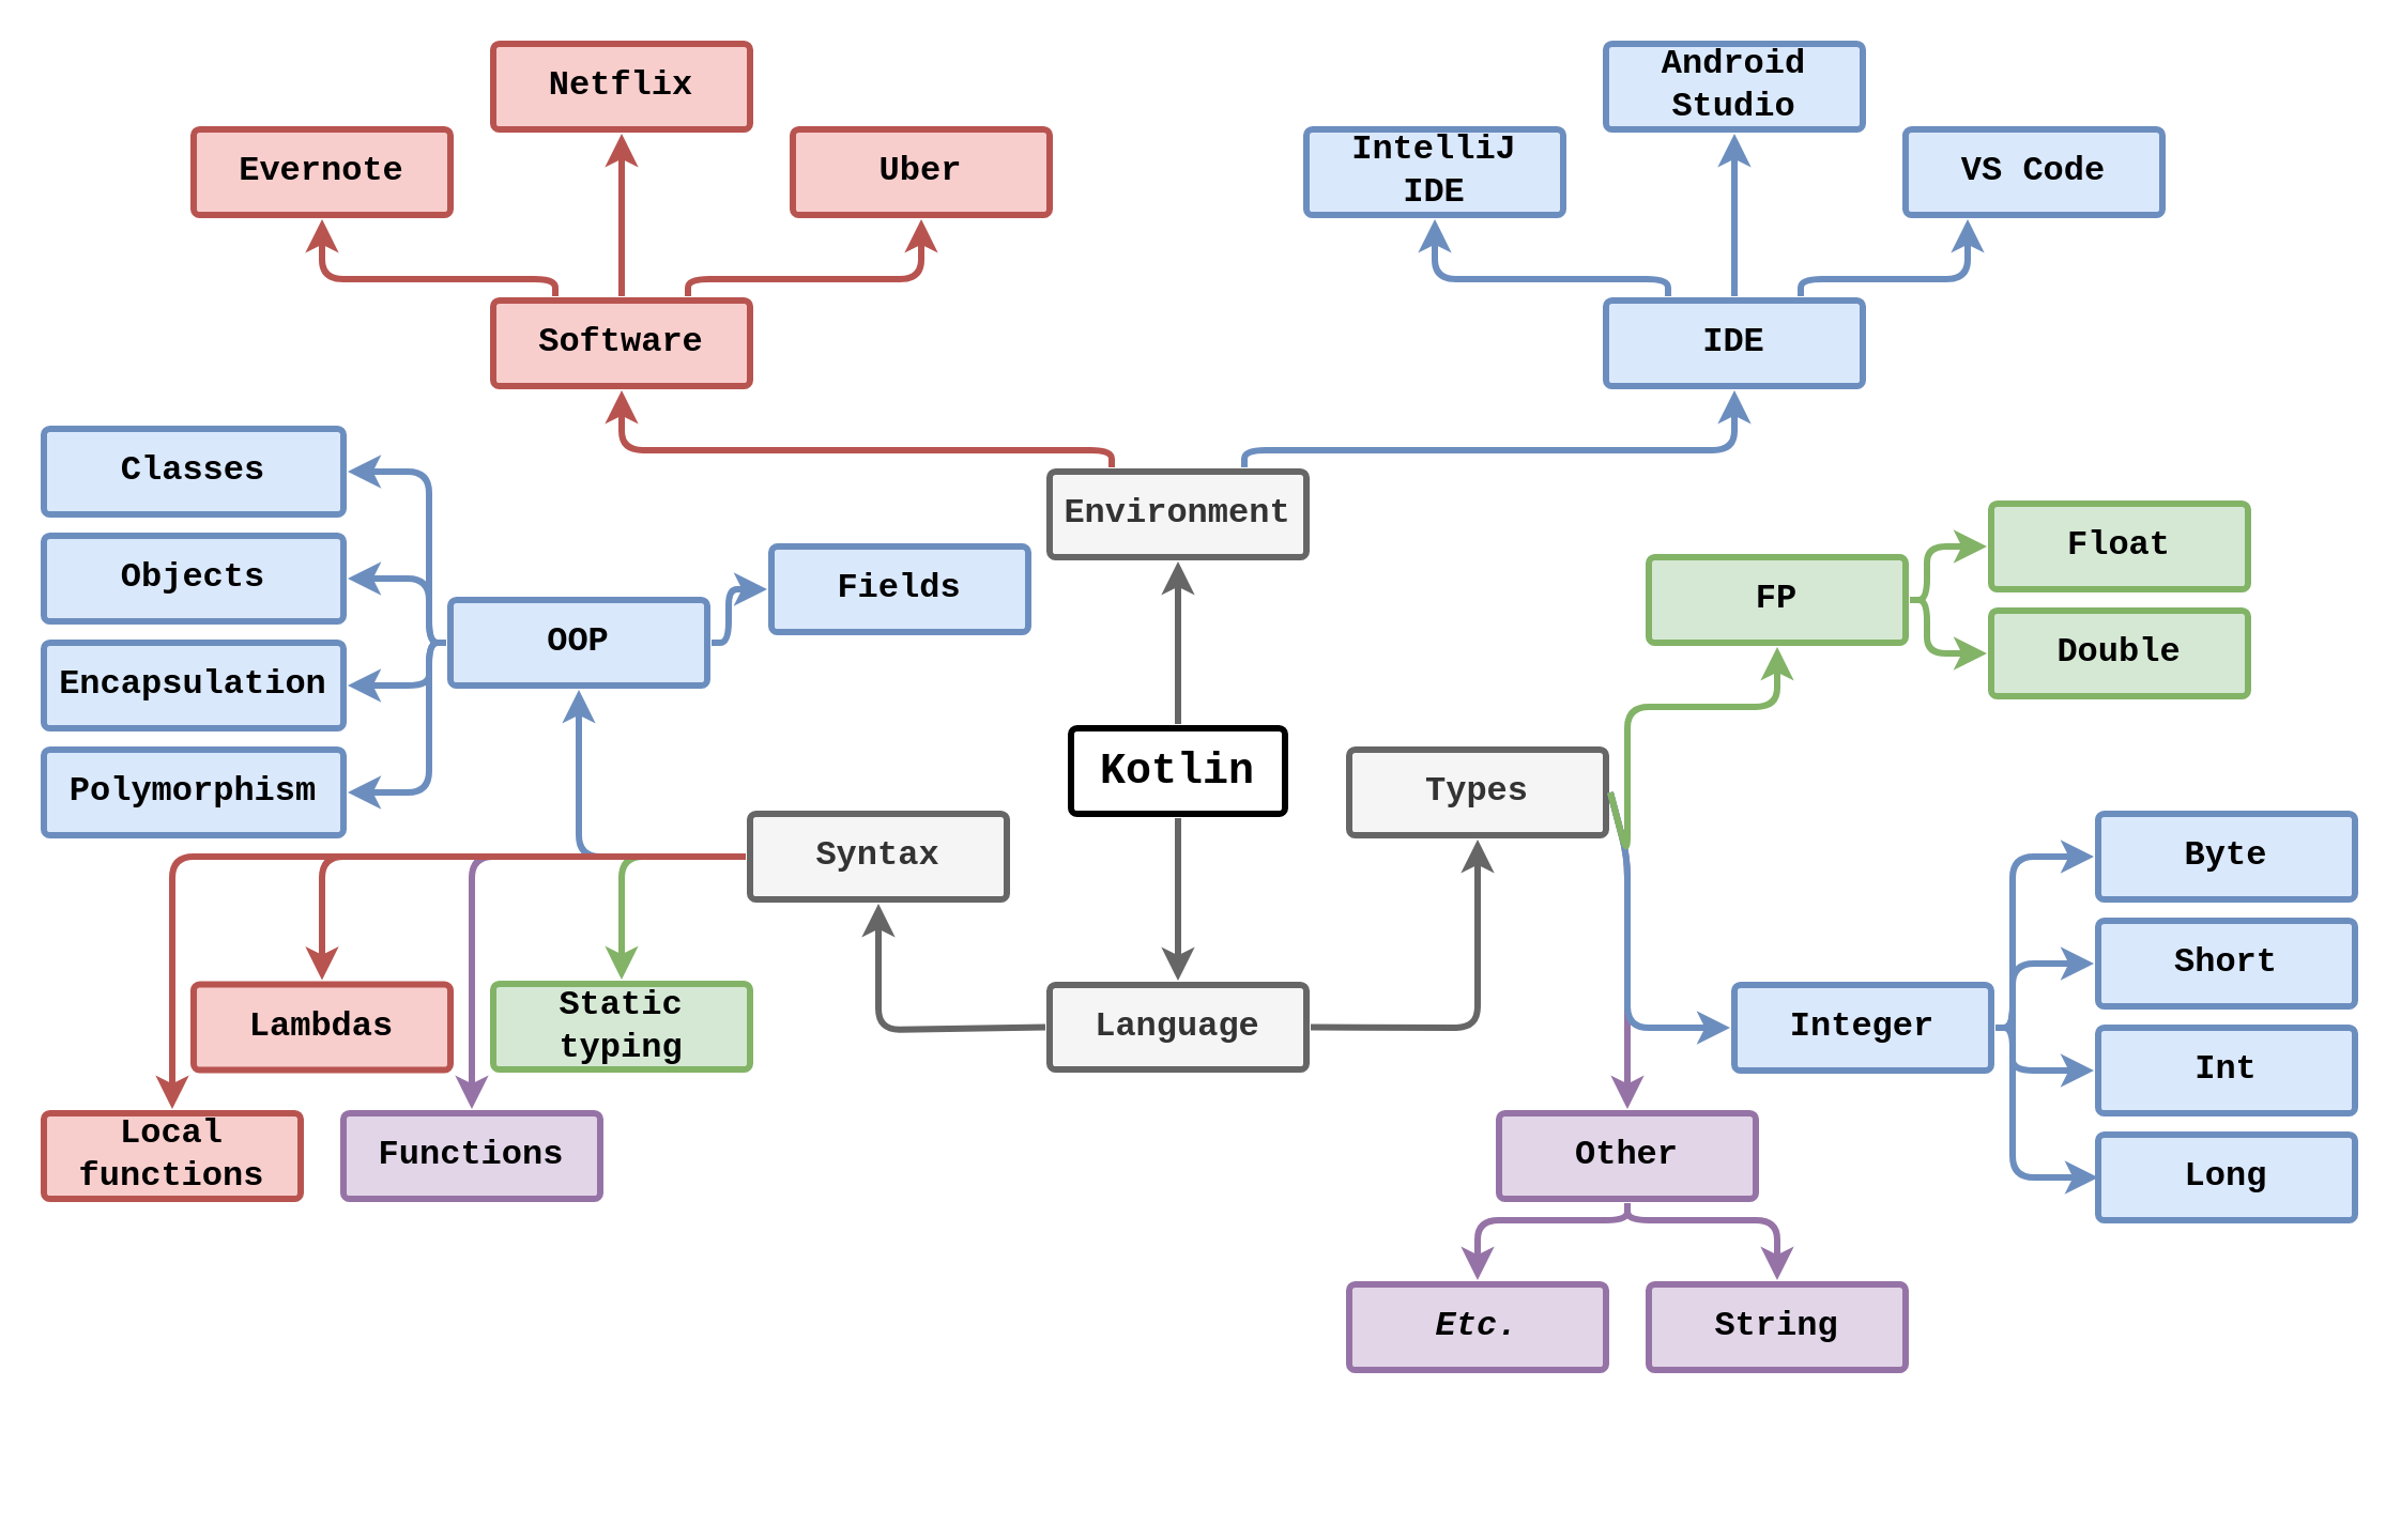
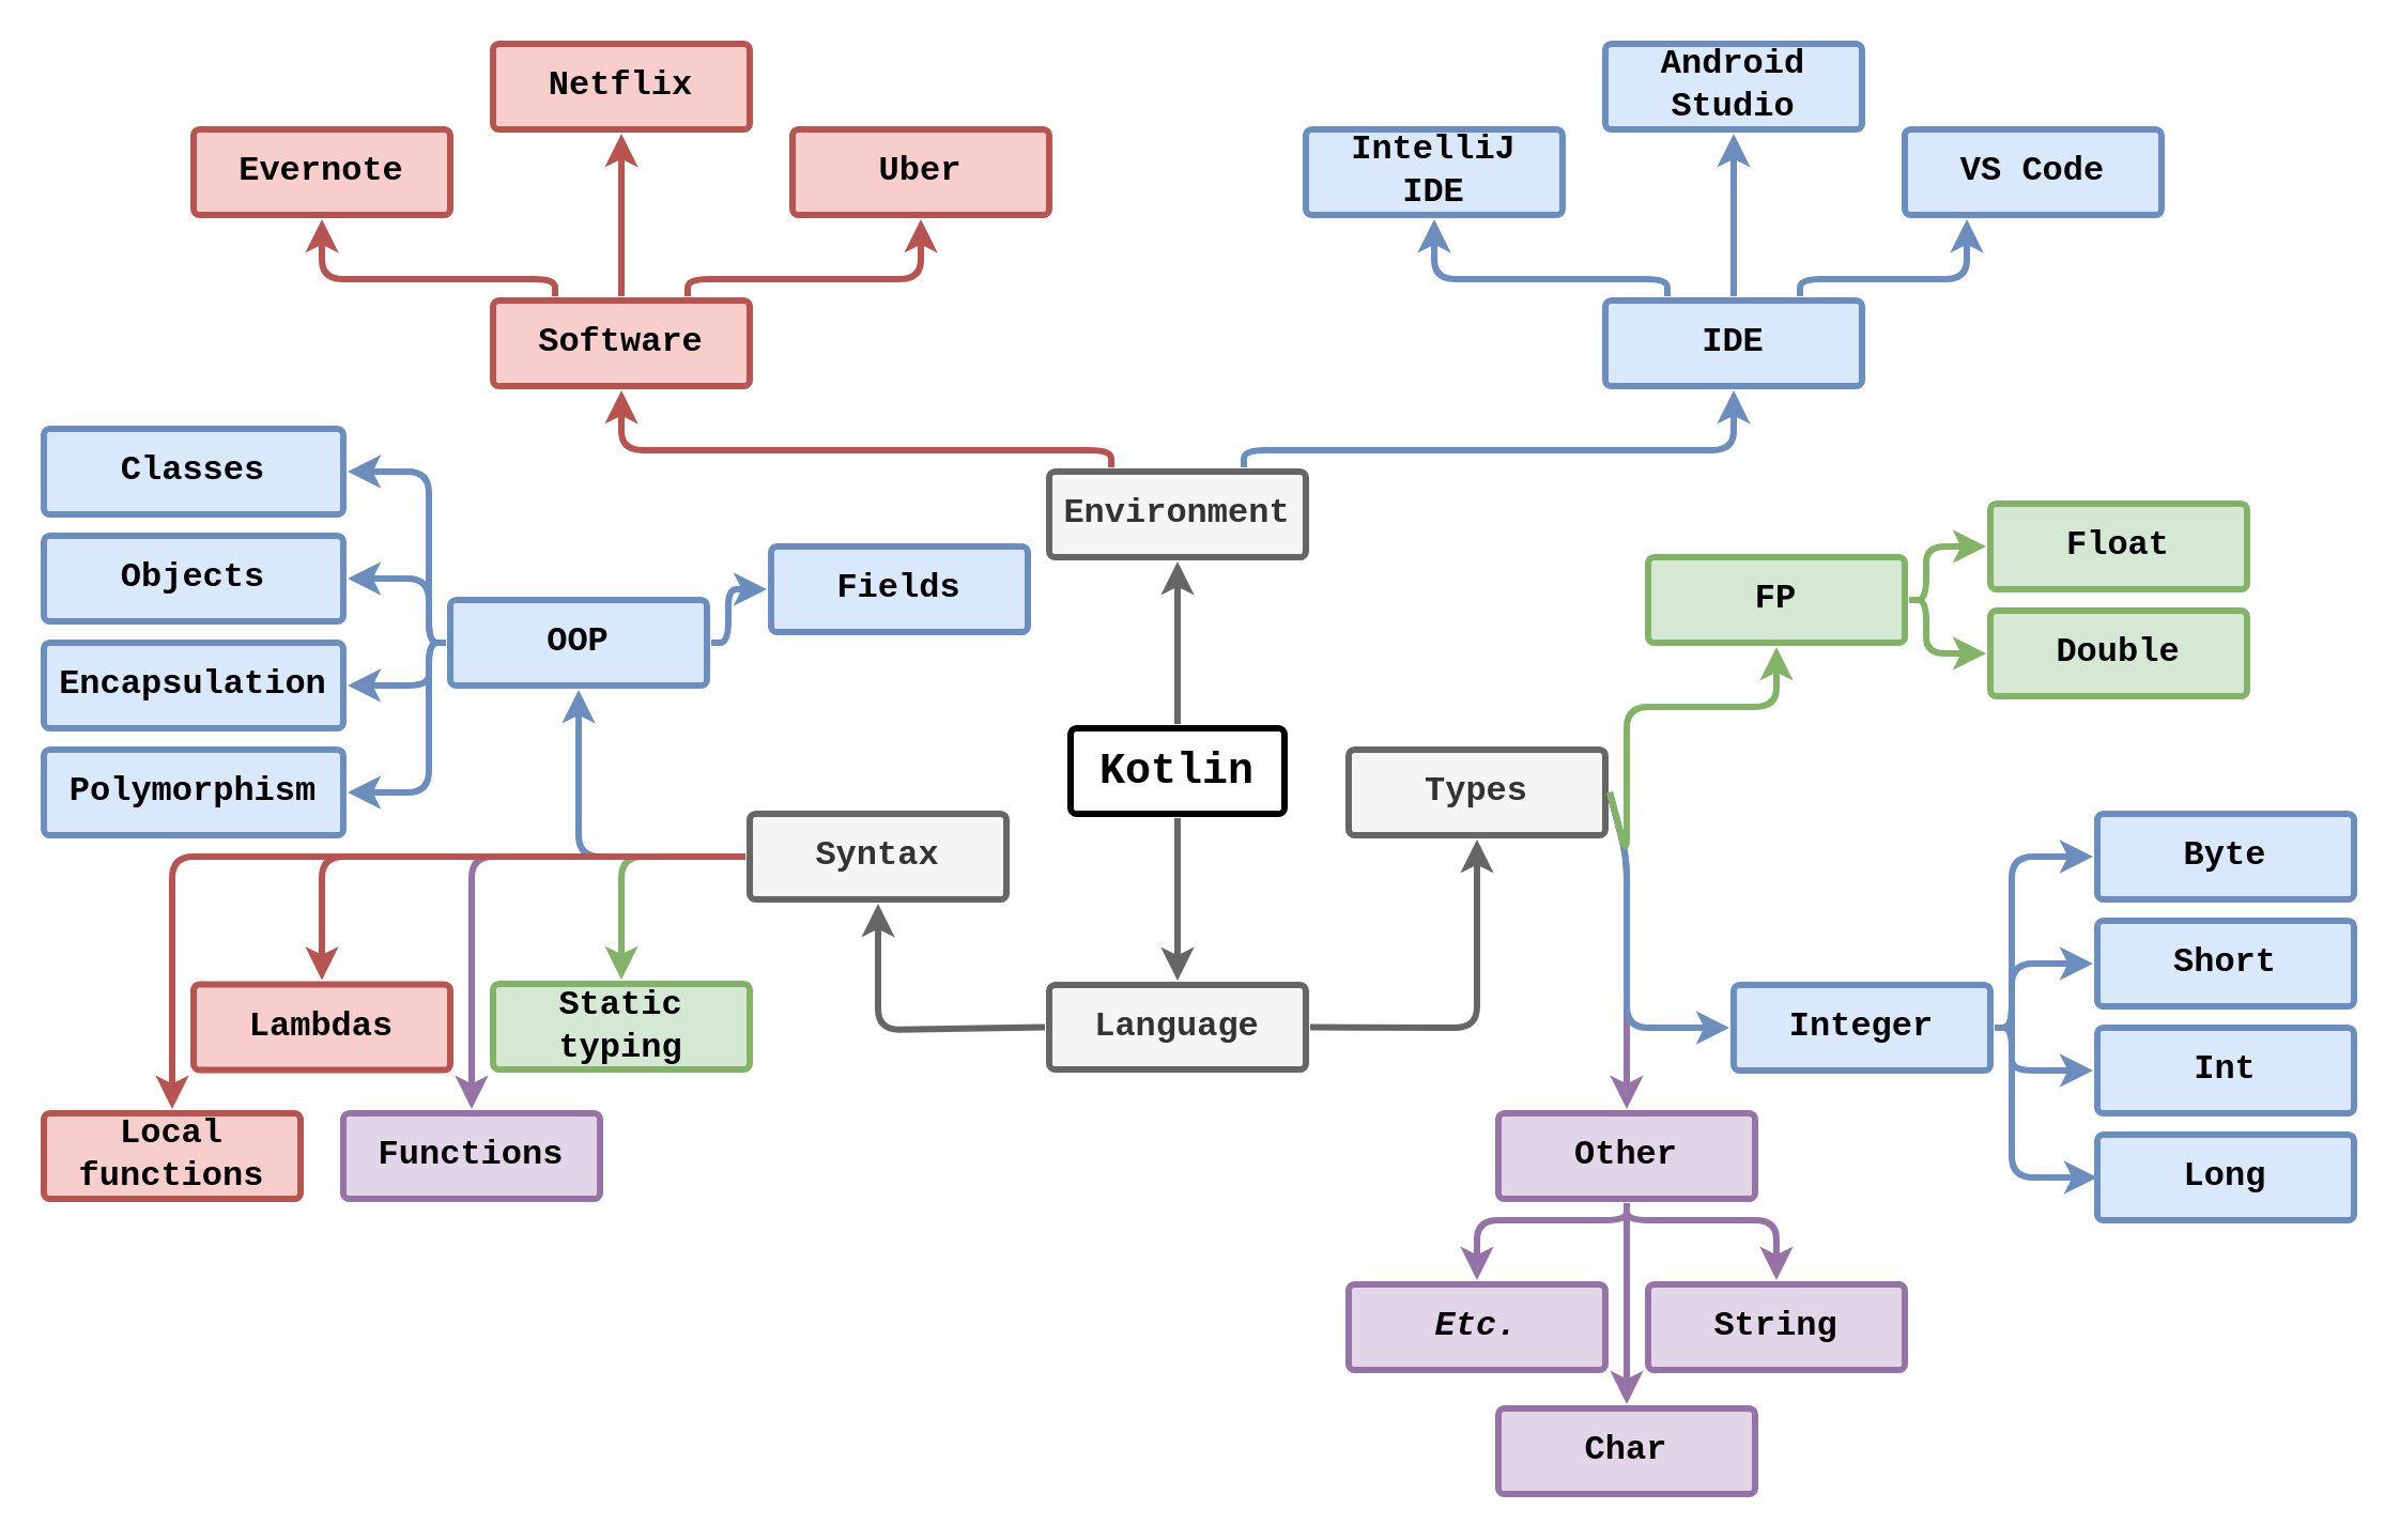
+ <mxCell id="69" value="" style="edgeStyle=none;rounded=1;jumpStyle=none;html=1;shadow=0;labelBackgroundColor=none;startArrow=none;startFill=0;jettySize=auto;orthogonalLoop=1;strokeColor=#9673a6;strokeWidth=3;fontFamily=Courier New;fontSize=16;fontColor=default;spacing=5;fontStyle=1;fillColor=#e1d5e7;exitX=0.5;exitY=1;exitDx=0;exitDy=0;entryX=0.5;entryY=0;entryDx=0;entryDy=0;" parent="1" source="31" target="68" edge="1"><mxGeometry relative="1" as="geometry"><mxPoint x="830" y="620" as="sourcePoint" /><mxPoint x="634" y="694" as="targetPoint" /><Array as="points"><mxPoint x="760" y="628" /></Array></mxGeometry></mxCell>
+ <mxCell id="68" value="Char" style="rounded=1;whiteSpace=wrap;html=1;shadow=0;labelBackgroundColor=none;strokeColor=#9673a6;strokeWidth=3;fillColor=#e1d5e7;fontFamily=Courier New;fontSize=16;align=center;spacing=5;fontStyle=1;arcSize=7;perimeterSpacing=2;horizontal=1;" parent="1" vertex="1"><mxGeometry x="700" y="658" width="120" height="40" as="geometry" /></mxCell>
